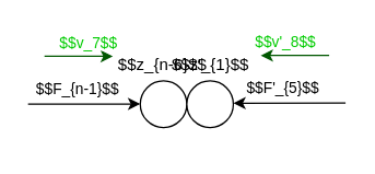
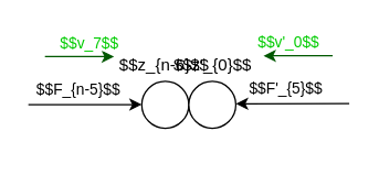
- <mxCell id="6" value="&lt;span style=&quot;font-size: 11px ; background-color: rgb(255 , 255 , 255)&quot;&gt;$$v'_8$$&lt;/span&gt;" style="text;html=1;align=center;verticalAlign=middle;resizable=0;points=[];autosize=1;fontColor=#00CC00;" vertex="1" parent="1"><mxGeometry x="178" y="20" width="60" height="20" as="geometry" /></mxCell>
+ <mxCell id="6" value="&lt;span style=&quot;font-size: 11px ; background-color: rgb(255 , 255 , 255)&quot;&gt;$$v'_0$$&lt;/span&gt;" style="text;html=1;align=center;verticalAlign=middle;resizable=0;points=[];autosize=1;fontColor=#00CC00;" vertex="1" parent="1"><mxGeometry x="178" y="20" width="60" height="20" as="geometry" /></mxCell>
- <mxCell id="2" value="$$z'_{1}$$" style="text;html=1;align=center;verticalAlign=middle;resizable=0;points=[];autosize=1;" vertex="1" parent="1"><mxGeometry x="119" y="36.57" width="68" height="20" as="geometry" /></mxCell>
+ <mxCell id="2" value="$$z'_{0}$$" style="text;html=1;align=center;verticalAlign=middle;resizable=0;points=[];autosize=1;" vertex="1" parent="1"><mxGeometry x="119" y="36.57" width="68" height="20" as="geometry" /></mxCell>
- <mxCell id="11" value="&lt;span style=&quot;background-color: rgb(255 , 255 , 255)&quot;&gt;&lt;span style=&quot;font-size: 11px&quot;&gt;$$F_{n-1}$$&lt;/span&gt;&lt;/span&gt;" style="text;html=1;align=center;verticalAlign=middle;resizable=0;points=[];autosize=1;" vertex="1" parent="1"><mxGeometry x="20" y="54.57" width="72" height="20" as="geometry" /></mxCell>
+ <mxCell id="11" value="&lt;span style=&quot;background-color: rgb(255 , 255 , 255)&quot;&gt;&lt;span style=&quot;font-size: 11px&quot;&gt;$$F_{n-5}$$&lt;/span&gt;&lt;/span&gt;" style="text;html=1;align=center;verticalAlign=middle;resizable=0;points=[];autosize=1;" vertex="1" parent="1"><mxGeometry x="20" y="54.57" width="72" height="20" as="geometry" /></mxCell>
